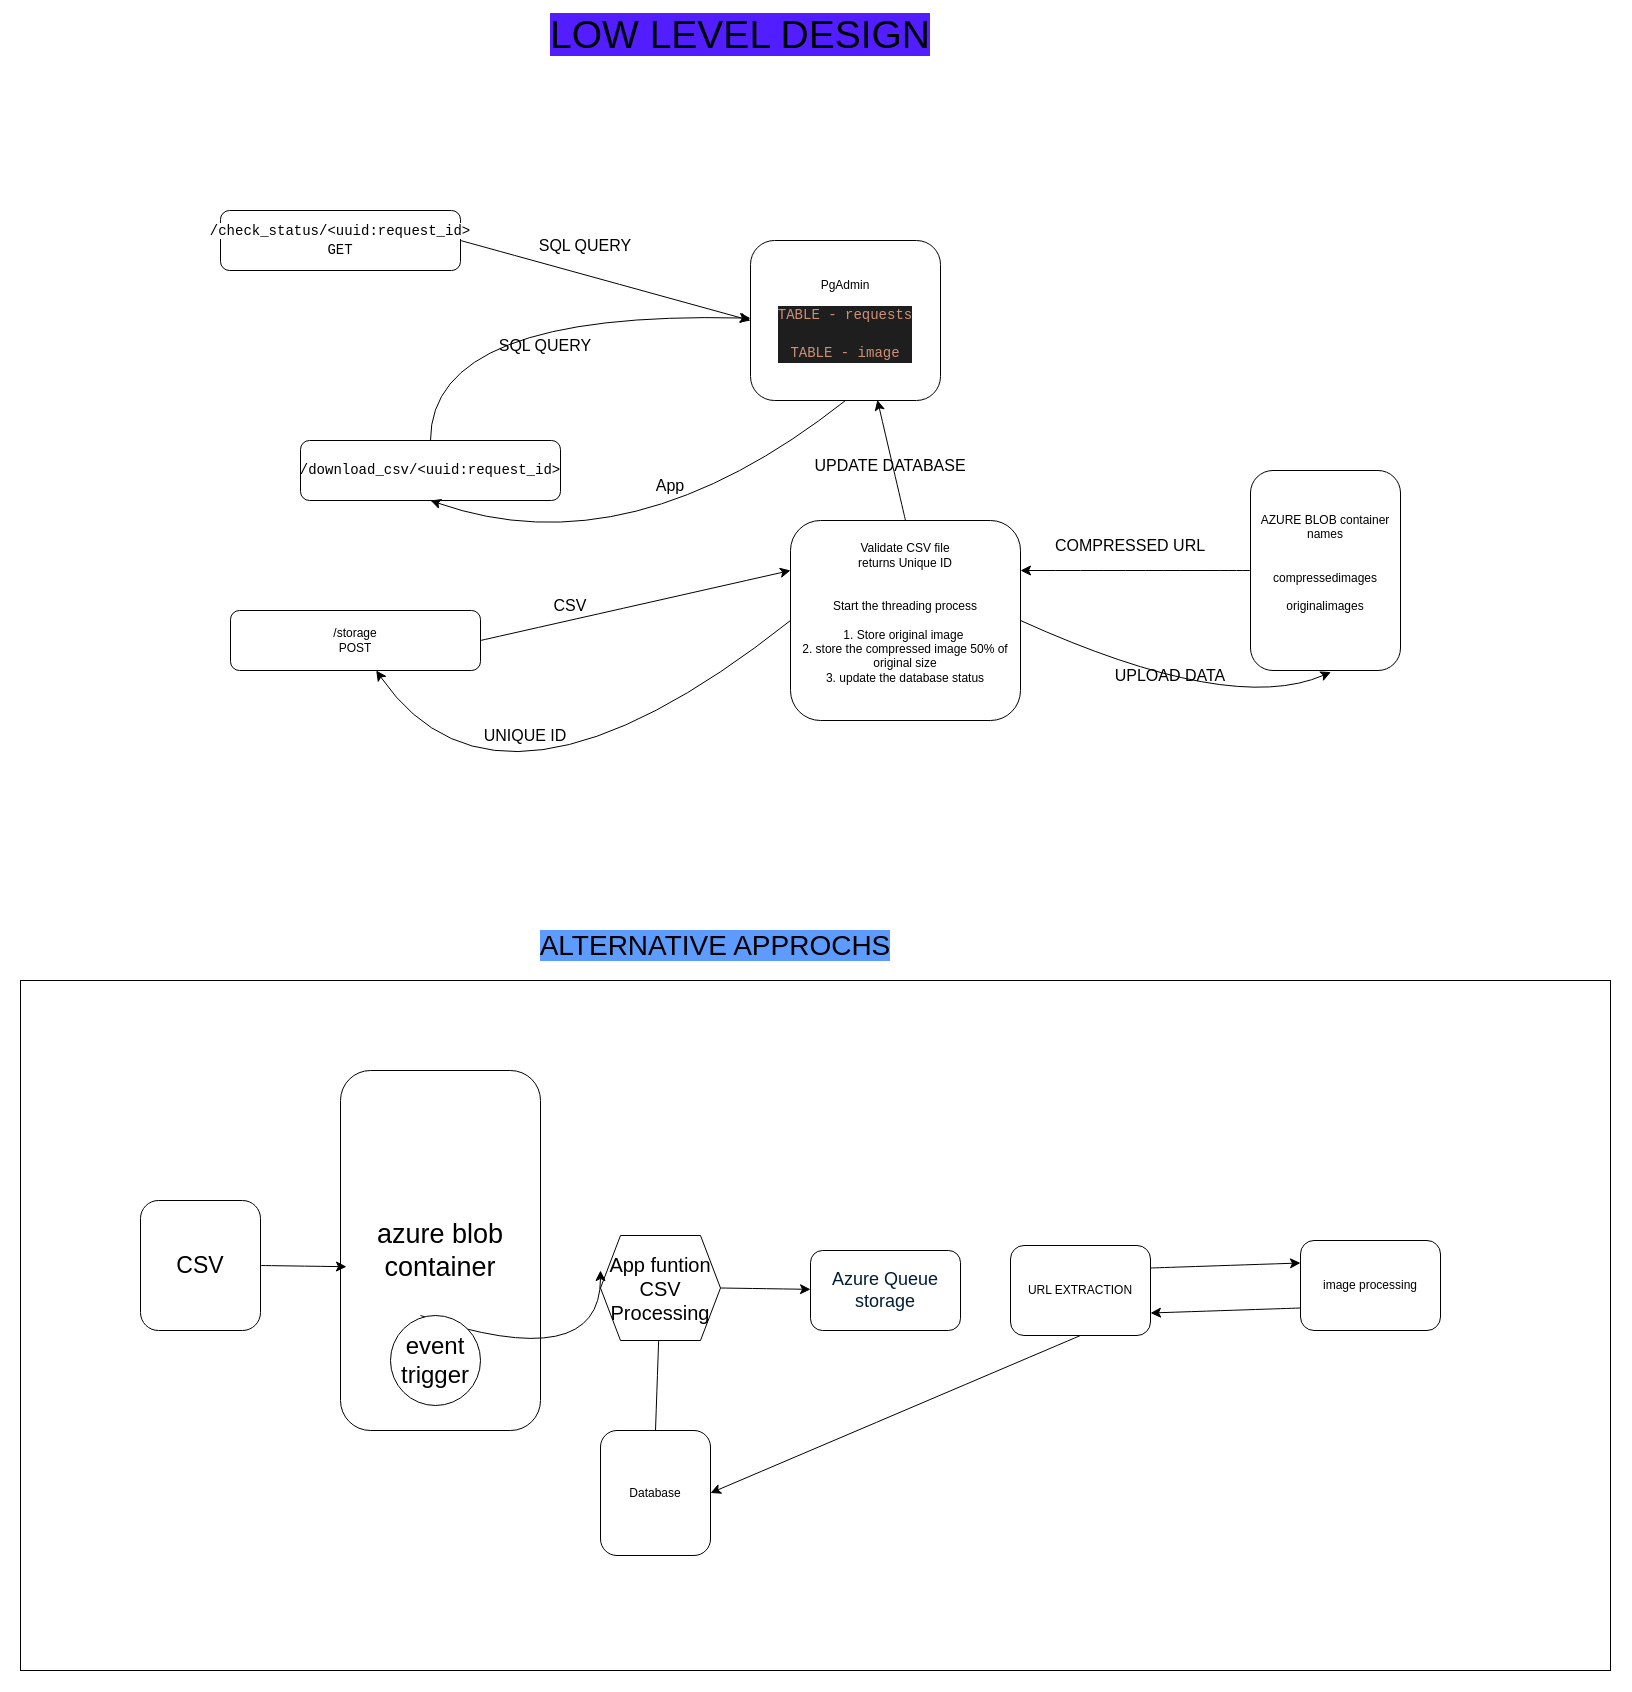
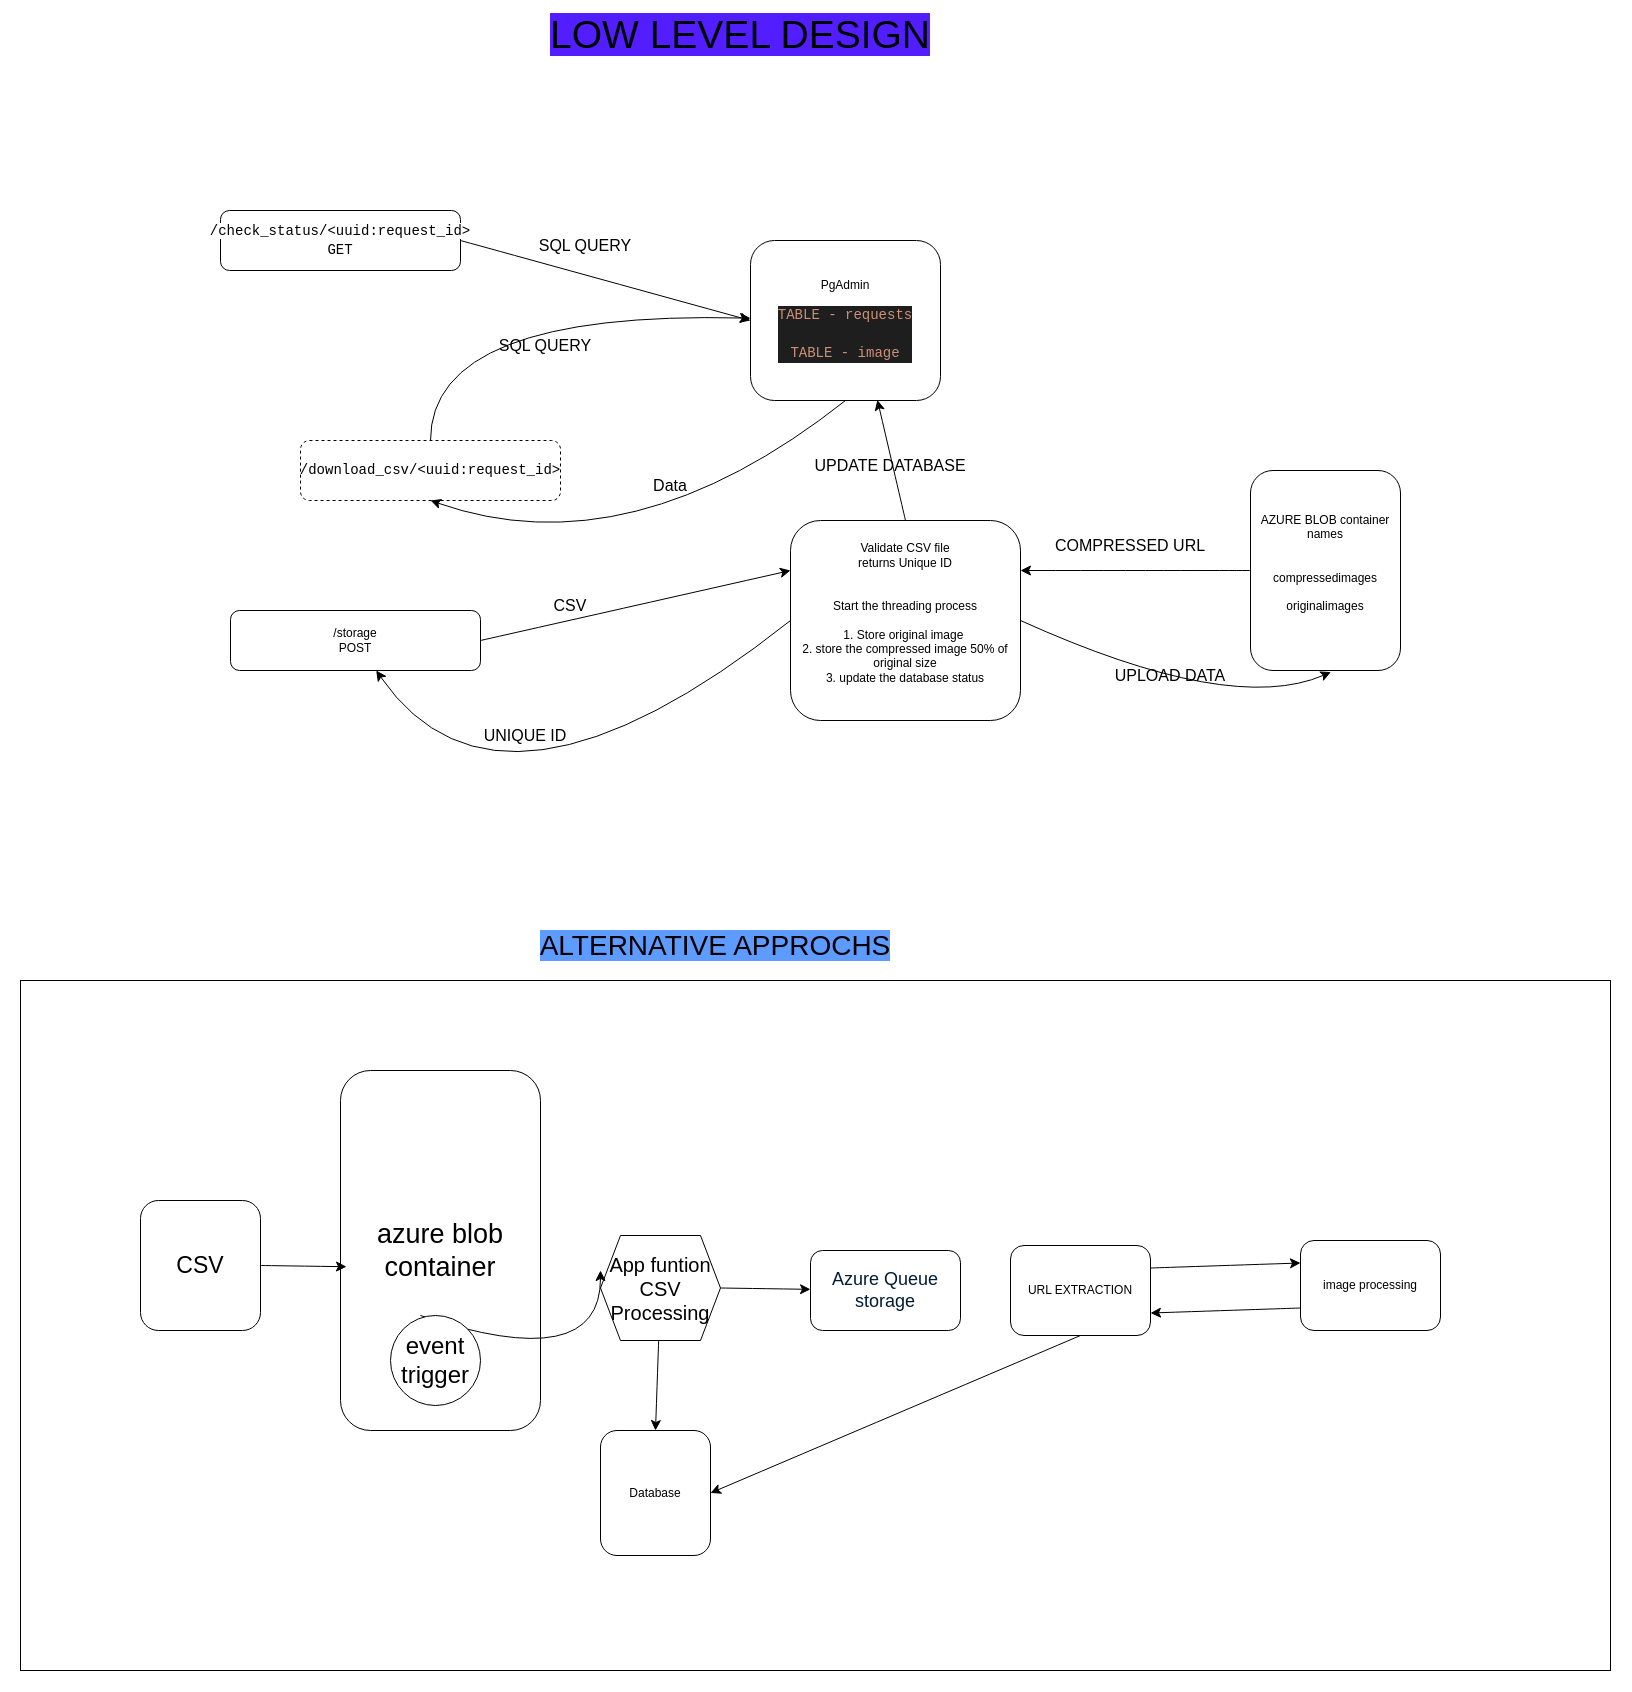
- <mxCell id="8" value="&lt;div style=&quot;font-family: Consolas, &amp;quot;Courier New&amp;quot;, monospace; font-size: 14px; line-height: 19px; white-space: pre;&quot;&gt;&lt;span&gt;&lt;font style=&quot;color: rgb(1, 1, 1);&quot;&gt;/download_csv/&amp;lt;uuid:request_id&amp;gt;&lt;/font&gt;&lt;/span&gt;&lt;/div&gt;" style="rounded=1;whiteSpace=wrap;html=1;" vertex="1" parent="1"><mxGeometry x="300" y="440" width="260" height="60" as="geometry" /></mxCell>
+ <mxCell id="8" value="&lt;div style=&quot;font-family: Consolas, &amp;quot;Courier New&amp;quot;, monospace; font-size: 14px; line-height: 19px; white-space: pre;&quot;&gt;&lt;span&gt;&lt;font style=&quot;color: rgb(1, 1, 1);&quot;&gt;/download_csv/&amp;lt;uuid:request_id&amp;gt;&lt;/font&gt;&lt;/span&gt;&lt;/div&gt;" style="rounded=1;whiteSpace=wrap;html=1;dashed=1;" vertex="1" parent="1"><mxGeometry x="300" y="440" width="260" height="60" as="geometry" /></mxCell>
- <mxCell id="41" value="App" style="text;strokeColor=none;fillColor=none;html=1;align=center;verticalAlign=middle;whiteSpace=wrap;rounded=0;fontSize=16;" vertex="1" parent="1"><mxGeometry x="640" y="470" width="60" height="30" as="geometry" /></mxCell>
+ <mxCell id="41" value="Data" style="text;strokeColor=none;fillColor=none;html=1;align=center;verticalAlign=middle;whiteSpace=wrap;rounded=0;fontSize=16;" vertex="1" parent="1"><mxGeometry x="640" y="470" width="60" height="30" as="geometry" /></mxCell>
- <mxCell id="29" style="edgeStyle=none;curved=1;rounded=0;orthogonalLoop=1;jettySize=auto;html=1;entryX=0.5;entryY=0;entryDx=0;entryDy=0;fontSize=12;startSize=8;endSize=8;endArrow=none;" edge="1" parent="1" source="31" target="34"><mxGeometry relative="1" as="geometry" /></mxCell>
+ <mxCell id="29" style="edgeStyle=none;curved=1;rounded=0;orthogonalLoop=1;jettySize=auto;html=1;entryX=0.5;entryY=0;entryDx=0;entryDy=0;fontSize=12;startSize=8;endSize=8;" edge="1" parent="1" source="31" target="34"><mxGeometry relative="1" as="geometry" /></mxCell>
